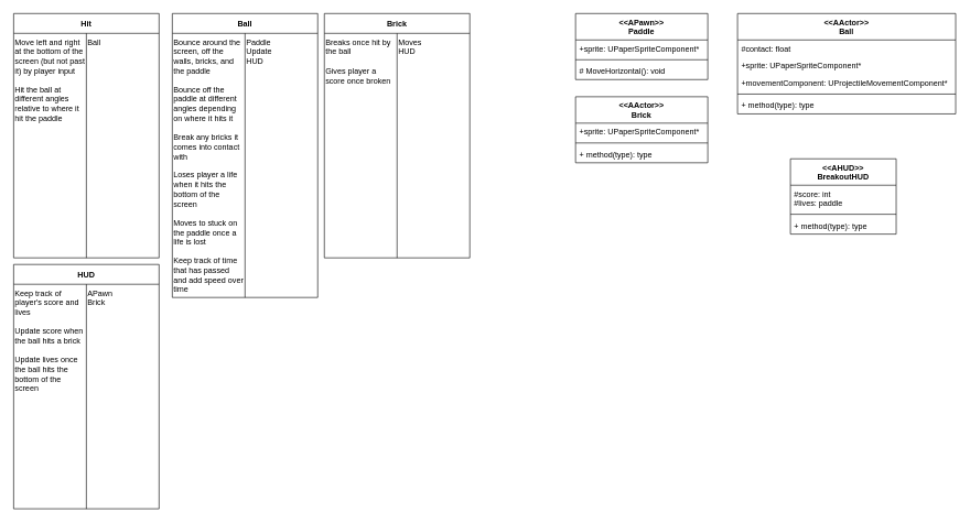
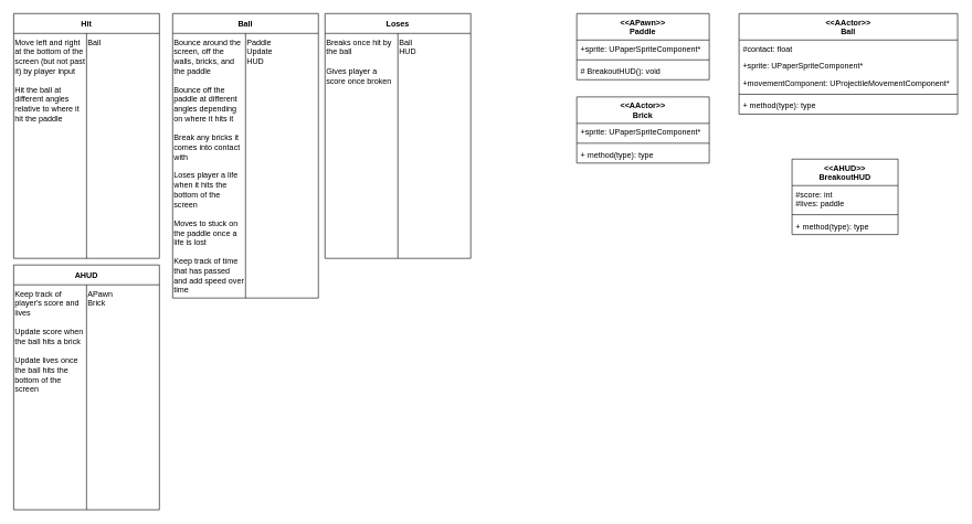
- <mxCell id="10" value="Brick" style="shape=table;startSize=30;container=1;collapsible=0;childLayout=tableLayout;fontStyle=1;align=center;swimlaneLine=1;verticalAlign=middle;" vertex="1" parent="1"><mxGeometry x="490" y="20" width="220" height="370" as="geometry" /></mxCell>
+ <mxCell id="10" value="Loses" style="shape=table;startSize=30;container=1;collapsible=0;childLayout=tableLayout;fontStyle=1;align=center;swimlaneLine=1;verticalAlign=middle;" vertex="1" parent="1"><mxGeometry x="490" y="20" width="220" height="370" as="geometry" /></mxCell>
- <mxCell id="13" value="Moves&lt;br&gt;HUD" style="shape=partialRectangle;html=1;whiteSpace=wrap;connectable=0;fillColor=none;top=0;left=0;bottom=0;right=0;overflow=hidden;align=left;verticalAlign=top;" vertex="1" parent="11"><mxGeometry x="110" width="110" height="340" as="geometry"><mxRectangle width="110" height="340" as="alternateBounds" /></mxGeometry></mxCell>
+ <mxCell id="13" value="Ball&lt;br&gt;HUD" style="shape=partialRectangle;html=1;whiteSpace=wrap;connectable=0;fillColor=none;top=0;left=0;bottom=0;right=0;overflow=hidden;align=left;verticalAlign=top;" vertex="1" parent="11"><mxGeometry x="110" width="110" height="340" as="geometry"><mxRectangle width="110" height="340" as="alternateBounds" /></mxGeometry></mxCell>
- <mxCell id="21" value="# MoveHorizontal(): void" style="text;strokeColor=none;fillColor=none;align=left;verticalAlign=top;spacingLeft=4;spacingRight=4;overflow=hidden;rotatable=0;points=[[0,0.5],[1,0.5]];portConstraint=eastwest;" vertex="1" parent="18"><mxGeometry y="74" width="200" height="26" as="geometry" /></mxCell>
+ <mxCell id="21" value="# BreakoutHUD(): void" style="text;strokeColor=none;fillColor=none;align=left;verticalAlign=top;spacingLeft=4;spacingRight=4;overflow=hidden;rotatable=0;points=[[0,0.5],[1,0.5]];portConstraint=eastwest;" vertex="1" parent="18"><mxGeometry y="74" width="200" height="26" as="geometry" /></mxCell>
- <mxCell id="14" value="HUD" style="shape=table;startSize=30;container=1;collapsible=0;childLayout=tableLayout;fontStyle=1;align=center;swimlaneLine=1;verticalAlign=middle;" vertex="1" parent="1"><mxGeometry x="20" y="400" width="220" height="370" as="geometry" /></mxCell>
+ <mxCell id="14" value="AHUD" style="shape=table;startSize=30;container=1;collapsible=0;childLayout=tableLayout;fontStyle=1;align=center;swimlaneLine=1;verticalAlign=middle;" vertex="1" parent="1"><mxGeometry x="20" y="400" width="220" height="370" as="geometry" /></mxCell>
